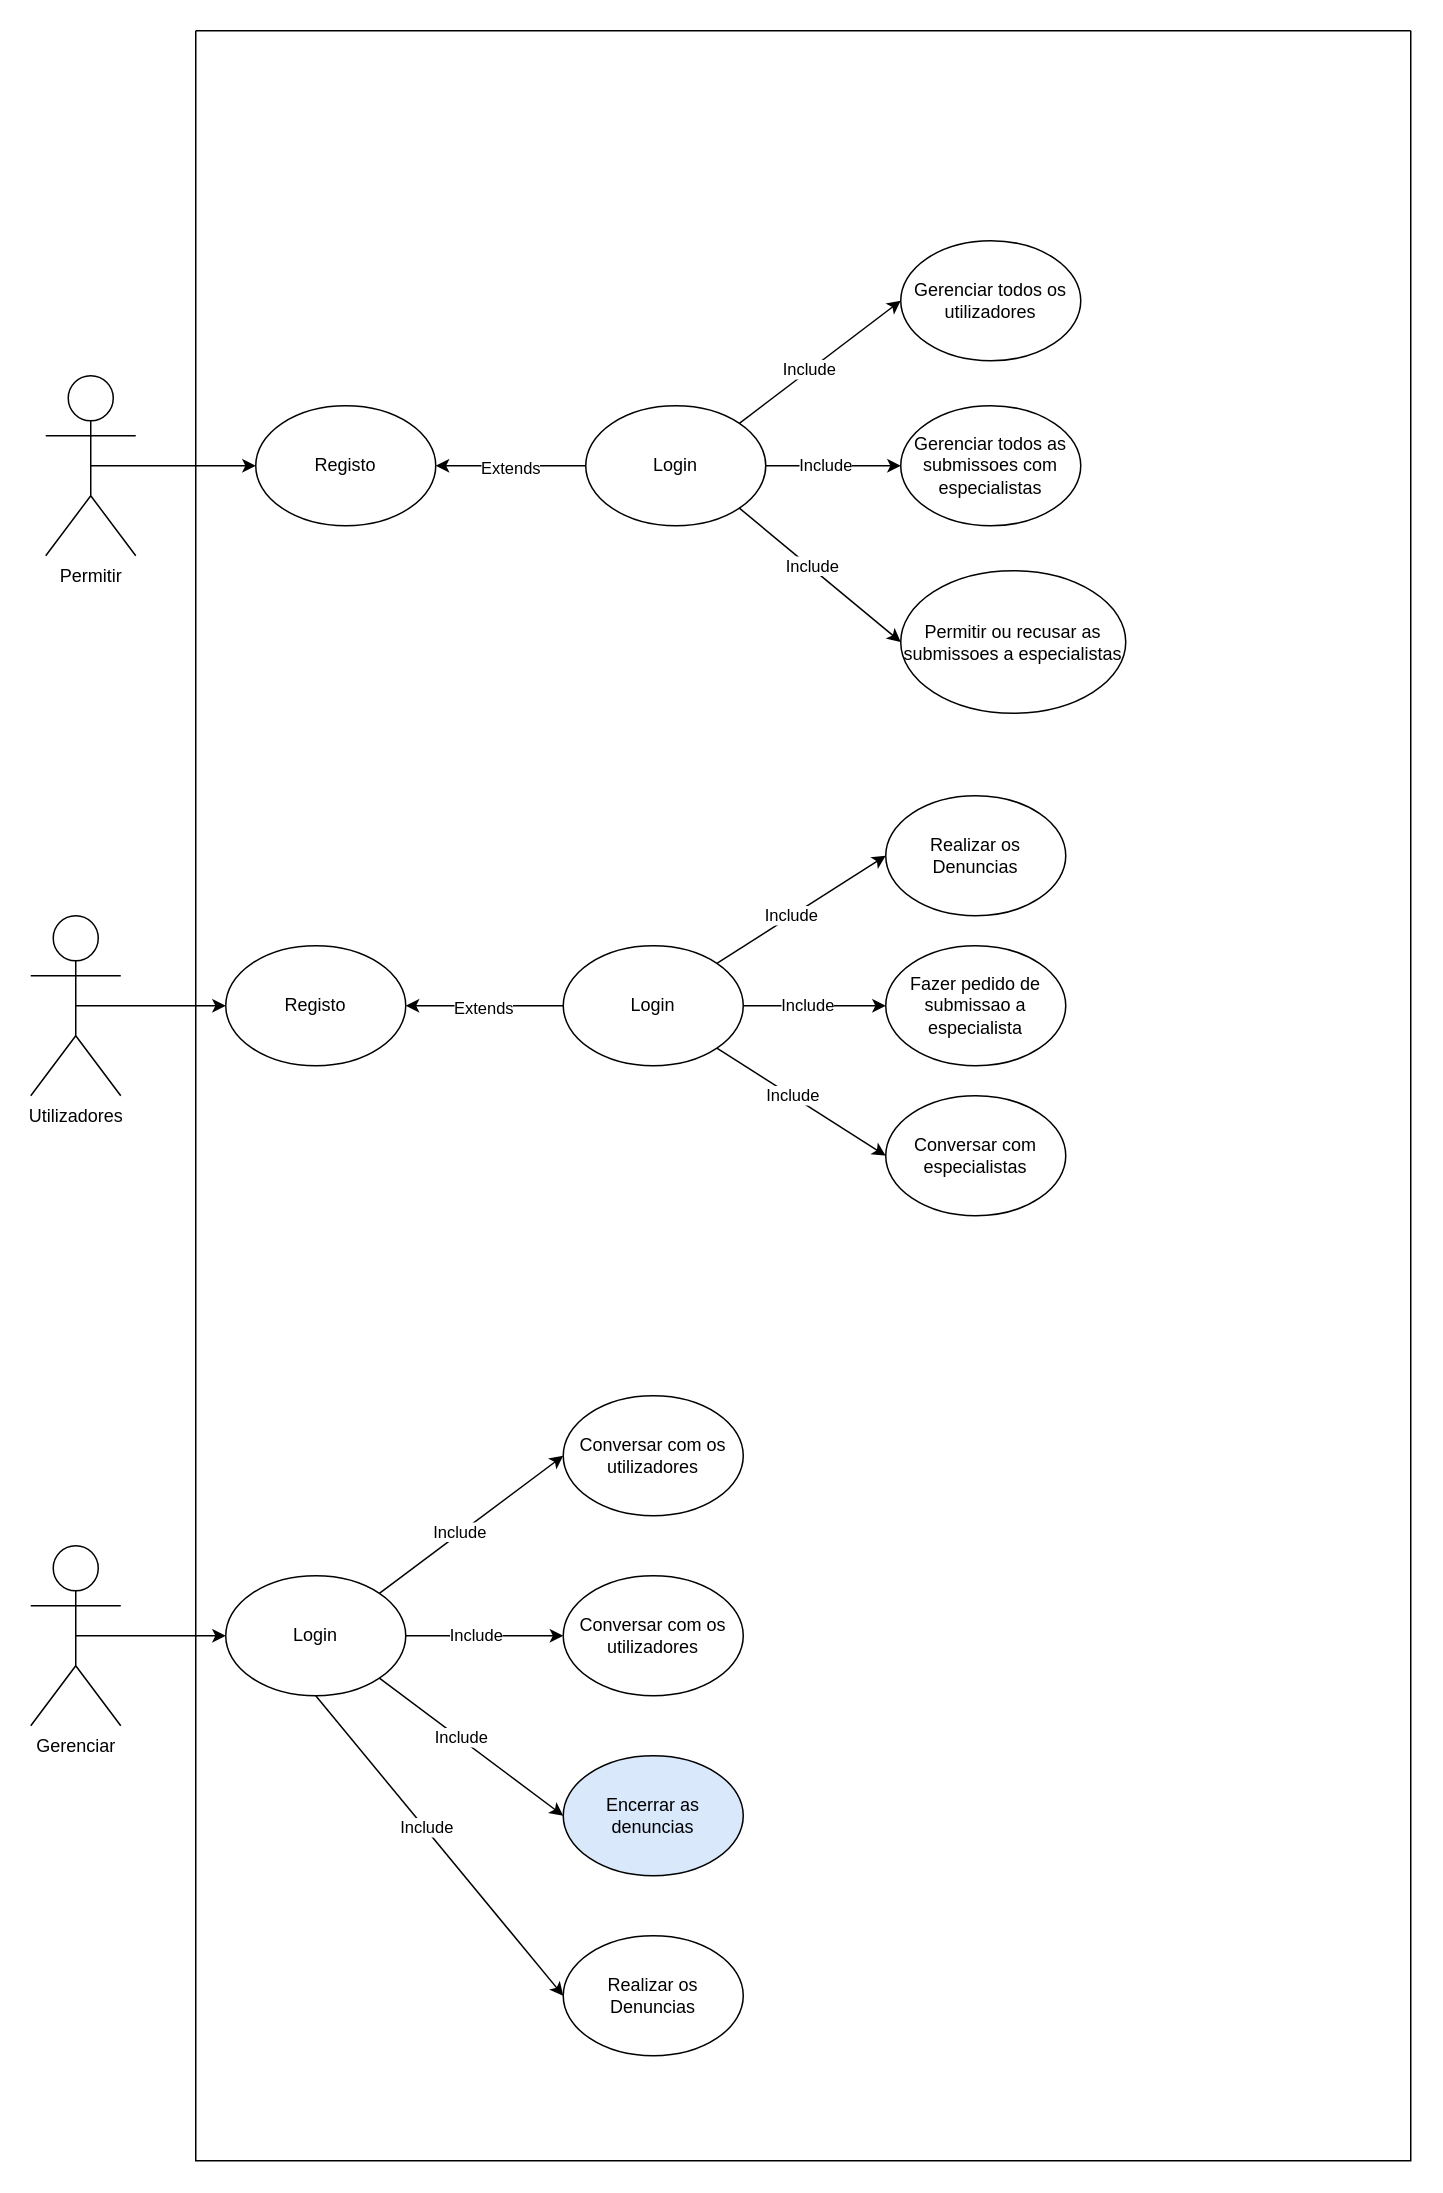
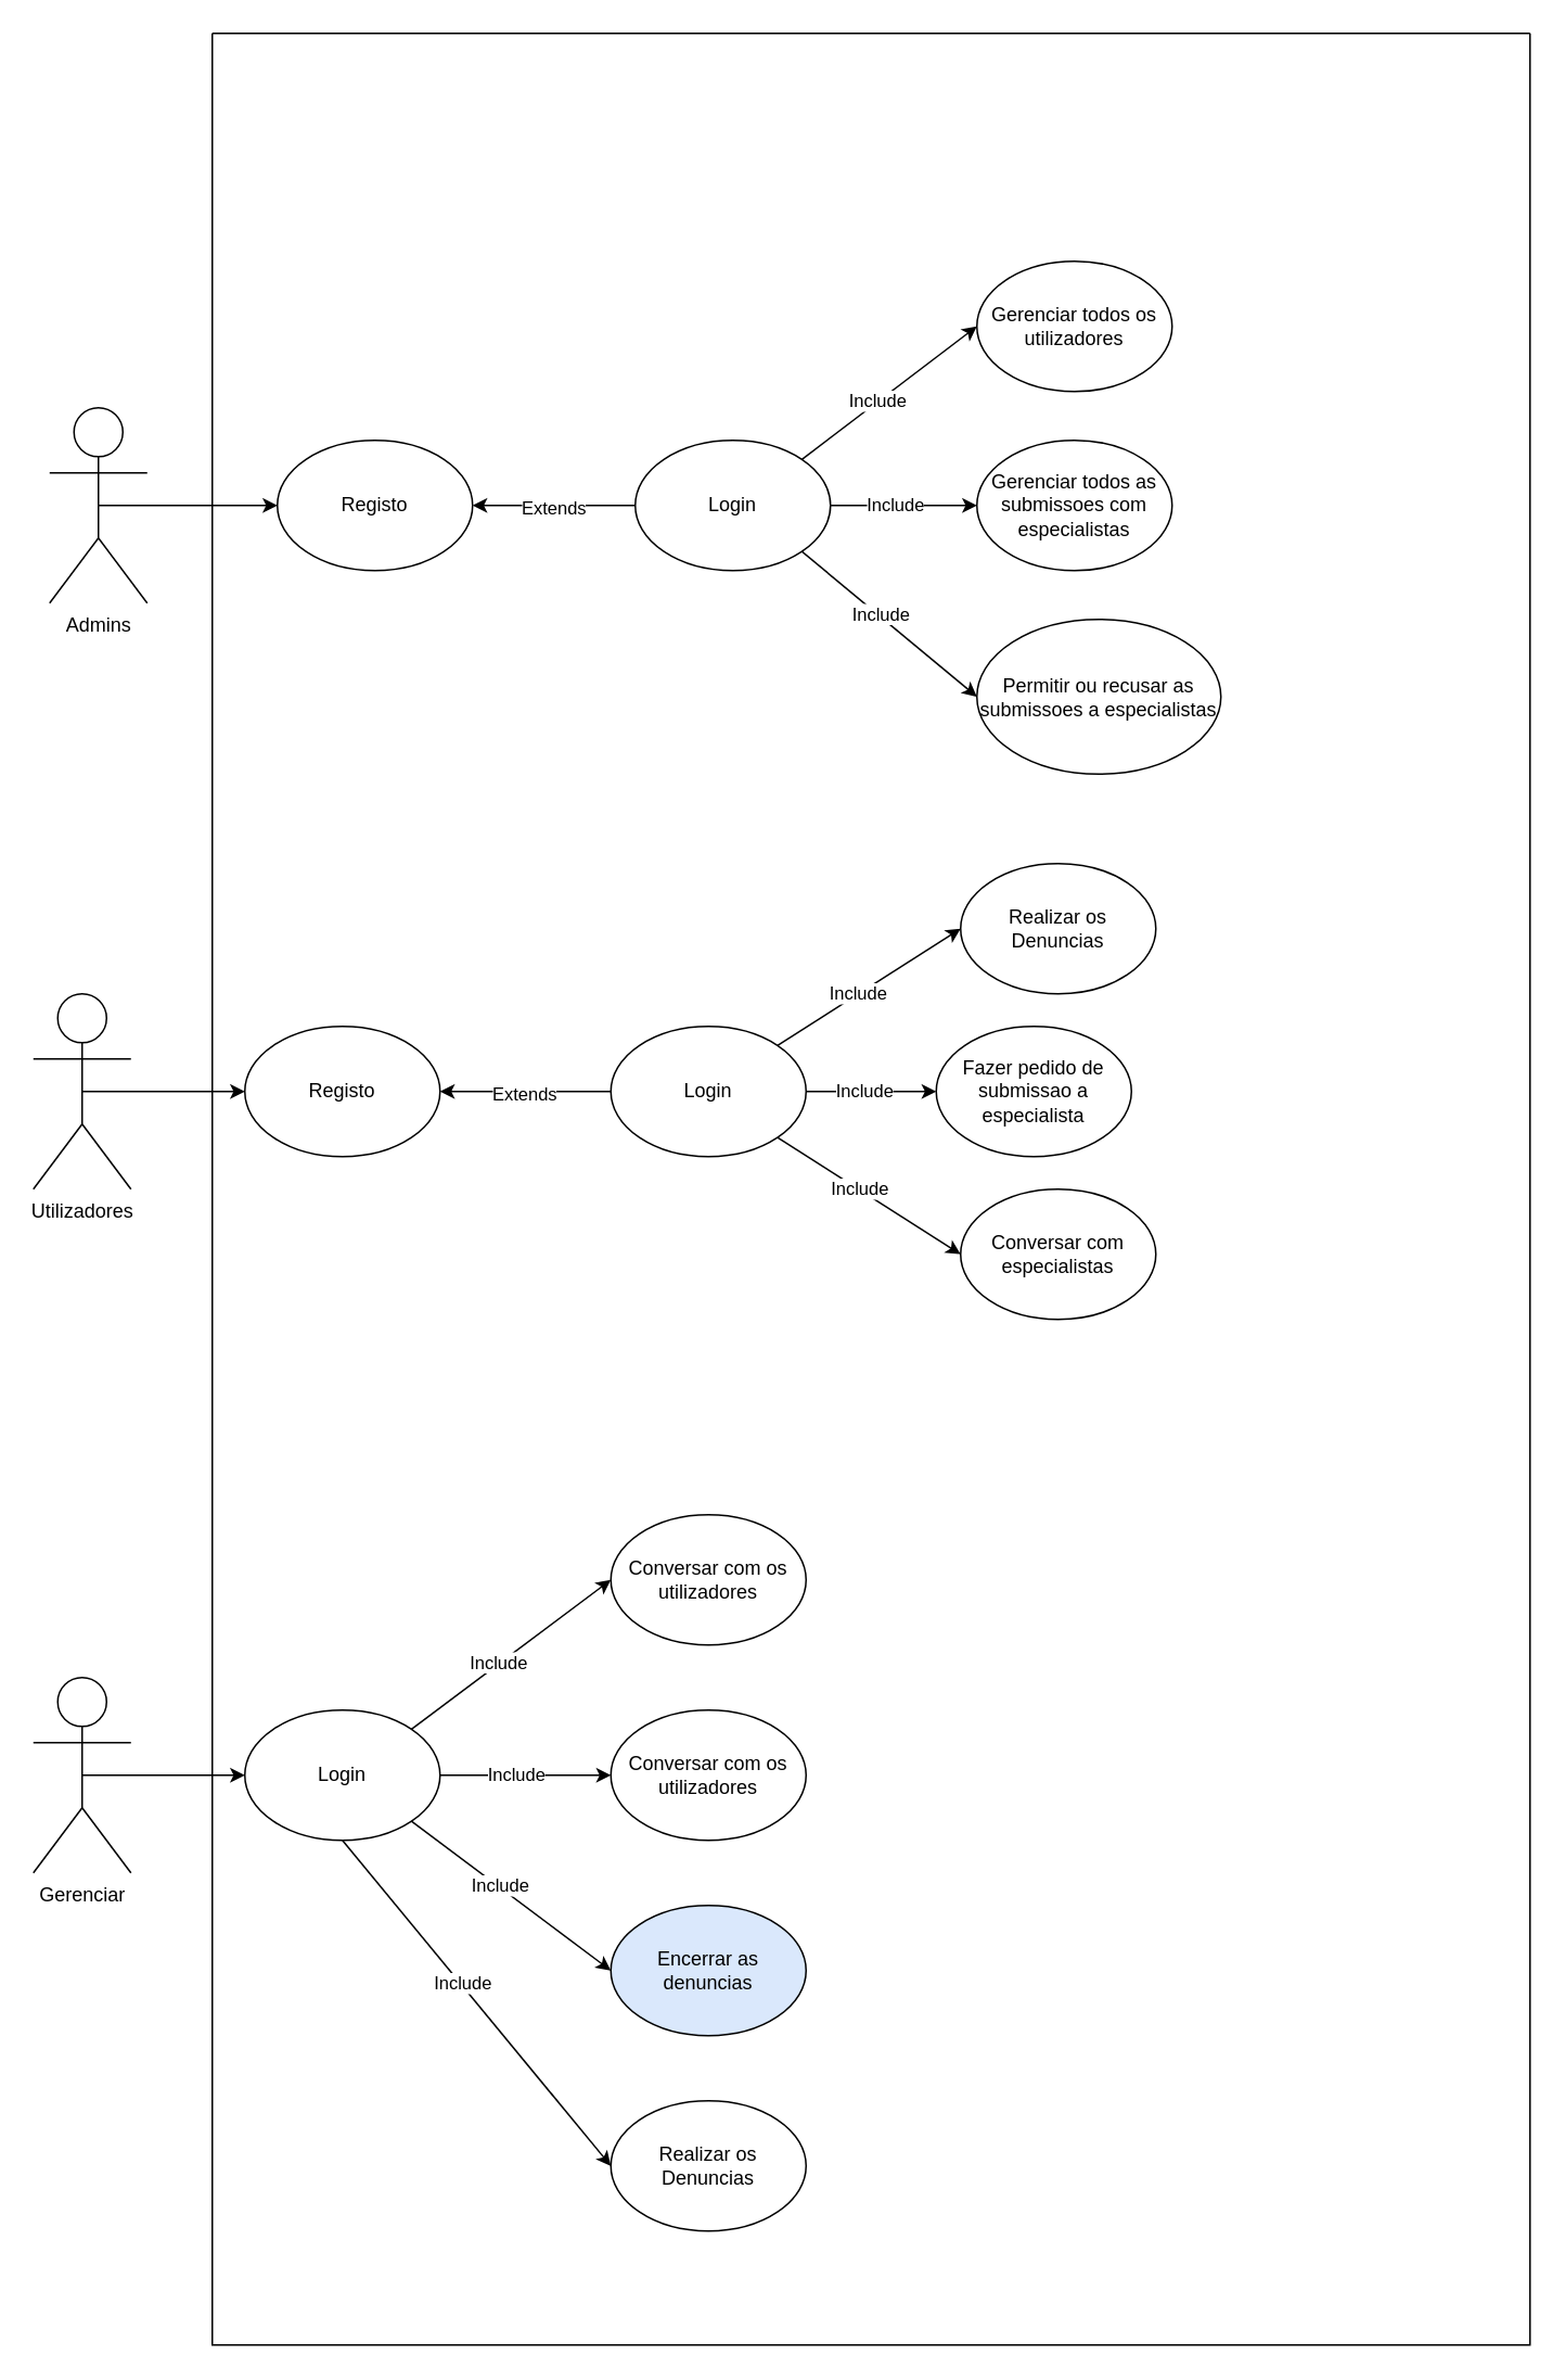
- <mxCell id="42" value="Permitir" style="shape=umlActor;verticalLabelPosition=bottom;verticalAlign=top;html=1;outlineConnect=0;" parent="1" vertex="1"><mxGeometry x="30" y="250" width="60" height="120" as="geometry" /></mxCell>
+ <mxCell id="42" value="Admins" style="shape=umlActor;verticalLabelPosition=bottom;verticalAlign=top;html=1;outlineConnect=0;" parent="1" vertex="1"><mxGeometry x="30" y="250" width="60" height="120" as="geometry" /></mxCell>
- <mxCell id="21" value="Fazer pedido de submissao a especialista" style="ellipse;whiteSpace=wrap;html=1;" parent="2" vertex="1"><mxGeometry x="460" y="610" width="120" height="80" as="geometry" /></mxCell>
+ <mxCell id="21" value="Fazer pedido de submissao a especialista" style="ellipse;whiteSpace=wrap;html=1;" parent="2" vertex="1"><mxGeometry x="445" y="610" width="120" height="80" as="geometry" /></mxCell>
